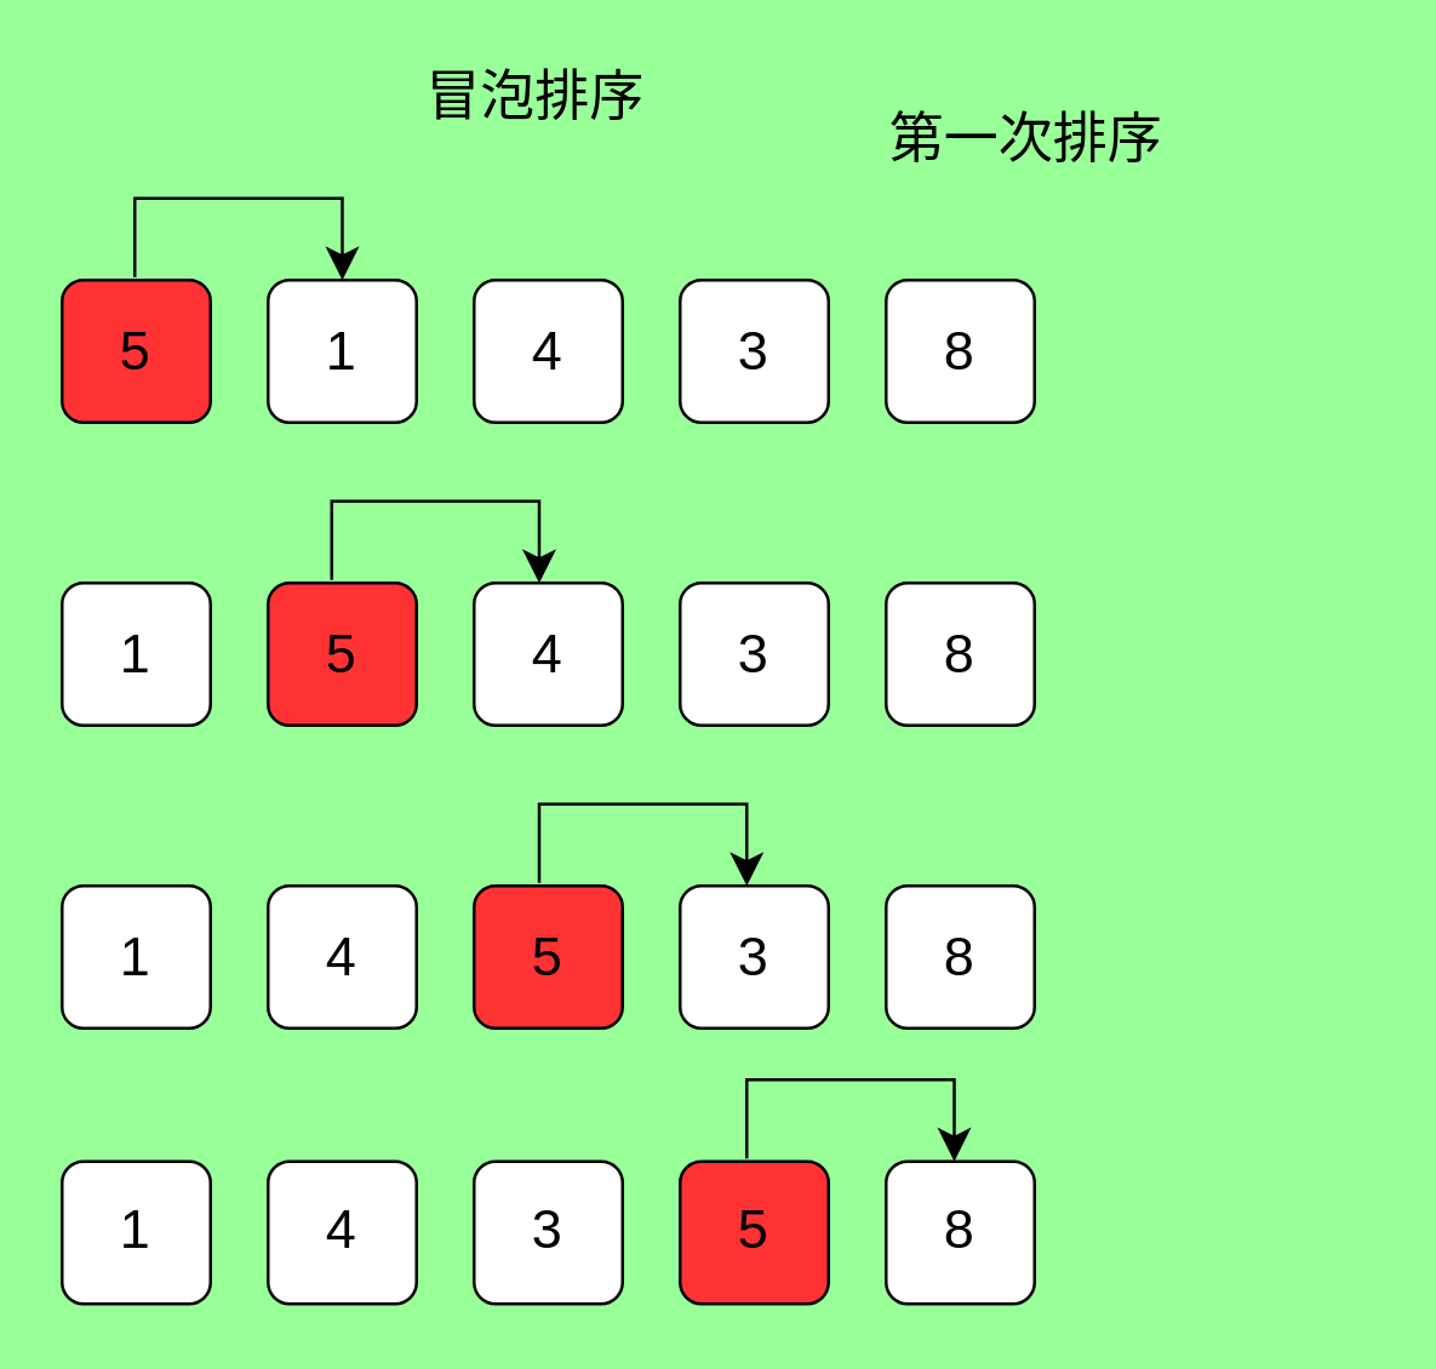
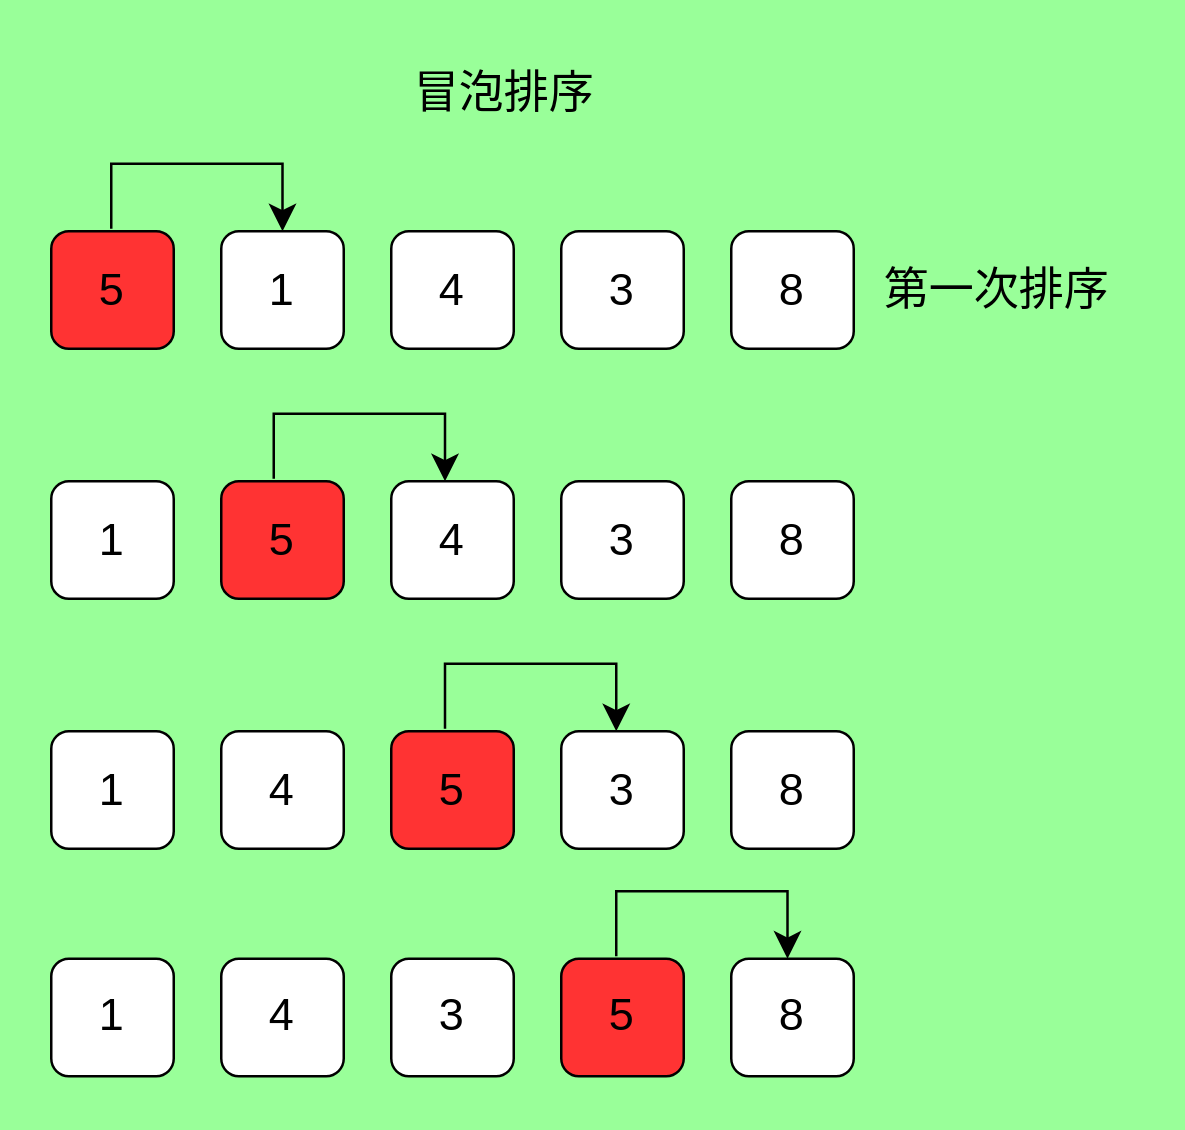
- <mxCell id="19" value="冒泡排序" style="text;html=1;align=center;verticalAlign=middle;resizable=0;points=[];autosize=1;strokeColor=none;fillColor=none;fontSize=18;" vertex="1" parent="1"><mxGeometry x="131" y="15" width="90" height="34" as="geometry" /></mxCell>
+ <mxCell id="19" value="冒泡排序" style="text;html=1;align=center;verticalAlign=middle;resizable=0;points=[];autosize=1;strokeColor=none;fillColor=none;fontSize=18;" vertex="1" parent="1"><mxGeometry x="156" y="20" width="90" height="34" as="geometry" /></mxCell>
- <mxCell id="18" value="第一次排序" style="text;html=1;align=center;verticalAlign=middle;resizable=0;points=[];autosize=1;strokeColor=none;fillColor=none;fontSize=18;" vertex="1" parent="1"><mxGeometry x="284" y="28.5" width="108" height="34" as="geometry" /></mxCell>
+ <mxCell id="18" value="第一次排序" style="text;html=1;align=center;verticalAlign=middle;resizable=0;points=[];autosize=1;strokeColor=none;fillColor=none;fontSize=18;" vertex="1" parent="1"><mxGeometry x="344" y="98.5" width="108" height="34" as="geometry" /></mxCell>
